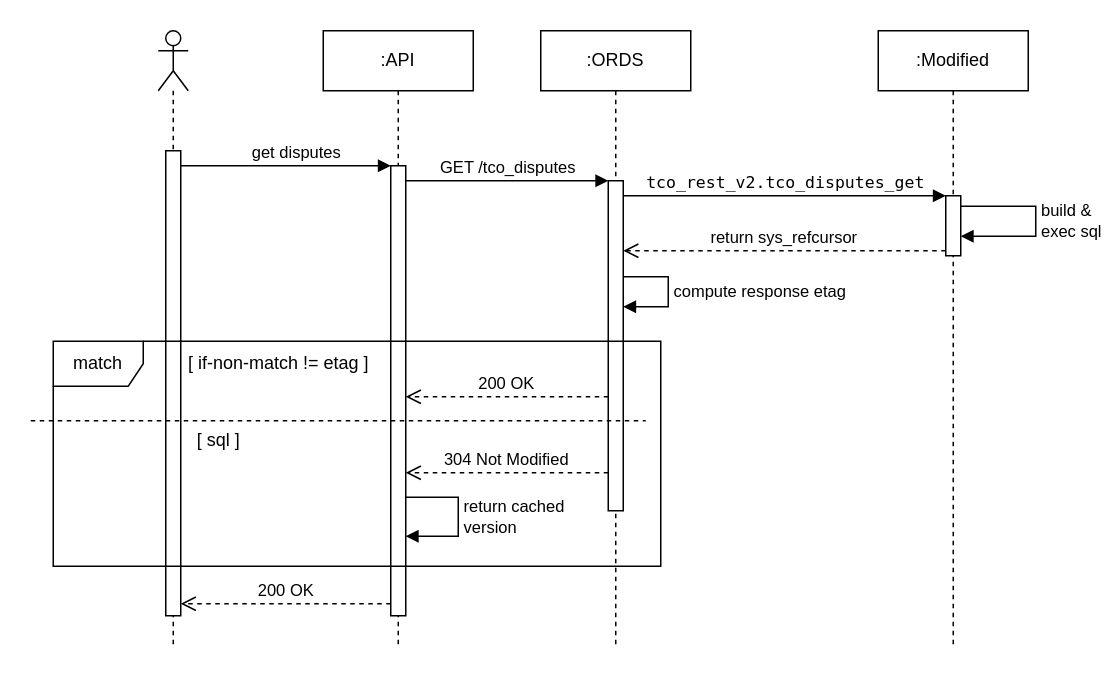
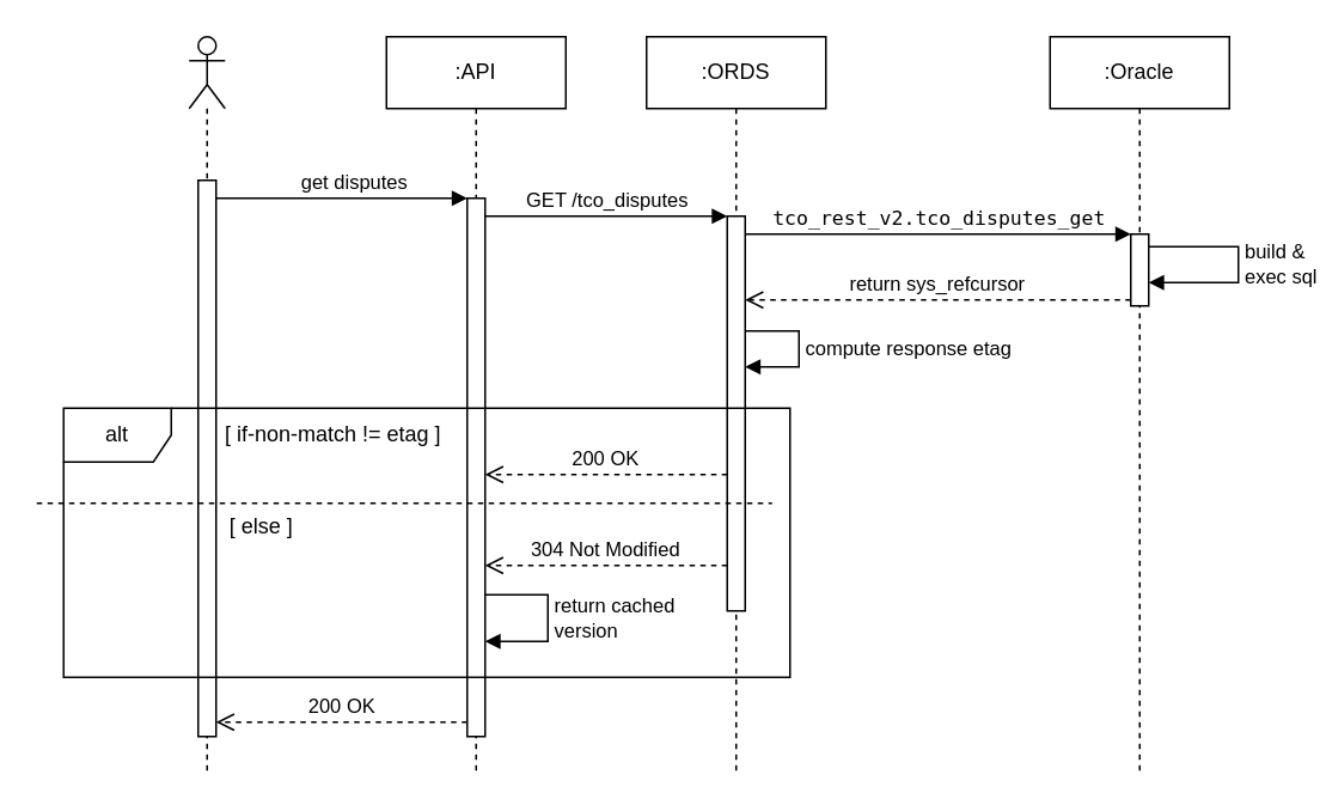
- <mxCell id="5" value=":Modified" style="shape=umlLifeline;perimeter=lifelinePerimeter;whiteSpace=wrap;html=1;container=1;dropTarget=0;collapsible=0;recursiveResize=0;outlineConnect=0;portConstraint=eastwest;newEdgeStyle={&quot;curved&quot;:0,&quot;rounded&quot;:0};" vertex="1" parent="1"><mxGeometry x="585" y="20" width="100" height="410" as="geometry" /></mxCell>
+ <mxCell id="5" value=":Oracle" style="shape=umlLifeline;perimeter=lifelinePerimeter;whiteSpace=wrap;html=1;container=1;dropTarget=0;collapsible=0;recursiveResize=0;outlineConnect=0;portConstraint=eastwest;newEdgeStyle={&quot;curved&quot;:0,&quot;rounded&quot;:0};" vertex="1" parent="1"><mxGeometry x="585" y="20" width="100" height="410" as="geometry" /></mxCell>
- <mxCell id="17" value="match" style="shape=umlFrame;whiteSpace=wrap;html=1;pointerEvents=0;" vertex="1" parent="1"><mxGeometry x="35" y="227" width="405" height="150" as="geometry" /></mxCell>
+ <mxCell id="17" value="alt" style="shape=umlFrame;whiteSpace=wrap;html=1;pointerEvents=0;" vertex="1" parent="1"><mxGeometry x="35" y="227" width="405" height="150" as="geometry" /></mxCell>
- <mxCell id="21" value="[ sql ]" style="text;html=1;align=center;verticalAlign=middle;resizable=0;points=[];autosize=1;strokeColor=none;fillColor=none;" vertex="1" parent="1"><mxGeometry x="115" y="278" width="60" height="30" as="geometry" /></mxCell>
+ <mxCell id="21" value="[ else ]" style="text;html=1;align=center;verticalAlign=middle;resizable=0;points=[];autosize=1;strokeColor=none;fillColor=none;" vertex="1" parent="1"><mxGeometry x="115" y="278" width="60" height="30" as="geometry" /></mxCell>
